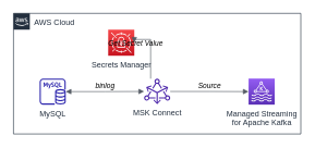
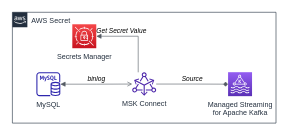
- <mxCell id="2" value="AWS Cloud" style="points=[[0,0],[0.25,0],[0.5,0],[0.75,0],[1,0],[1,0.25],[1,0.5],[1,0.75],[1,1],[0.75,1],[0.5,1],[0.25,1],[0,1],[0,0.75],[0,0.5],[0,0.25]];outlineConnect=0;gradientColor=none;html=1;whiteSpace=wrap;fontSize=12;fontStyle=0;container=1;pointerEvents=0;collapsible=0;recursiveResize=0;shape=mxgraph.aws4.group;grIcon=mxgraph.aws4.group_aws_cloud_alt;strokeColor=#232F3E;fillColor=none;verticalAlign=top;align=left;spacingLeft=30;fontColor=#232F3E;dashed=0;" parent="1" vertex="1"><mxGeometry x="20" y="20" width="440" height="185" as="geometry" /></mxCell>
+ <mxCell id="2" value="AWS Secret" style="points=[[0,0],[0.25,0],[0.5,0],[0.75,0],[1,0],[1,0.25],[1,0.5],[1,0.75],[1,1],[0.75,1],[0.5,1],[0.25,1],[0,1],[0,0.75],[0,0.5],[0,0.25]];outlineConnect=0;gradientColor=none;html=1;whiteSpace=wrap;fontSize=12;fontStyle=0;container=1;pointerEvents=0;collapsible=0;recursiveResize=0;shape=mxgraph.aws4.group;grIcon=mxgraph.aws4.group_aws_cloud_alt;strokeColor=#232F3E;fillColor=none;verticalAlign=top;align=left;spacingLeft=30;fontColor=#232F3E;dashed=0;" parent="1" vertex="1"><mxGeometry x="20" y="20" width="440" height="185" as="geometry" /></mxCell>
- <mxCell id="3" value="Secrets Manager" style="sketch=0;points=[[0,0,0],[0.25,0,0],[0.5,0,0],[0.75,0,0],[1,0,0],[0,1,0],[0.25,1,0],[0.5,1,0],[0.75,1,0],[1,1,0],[0,0.25,0],[0,0.5,0],[0,0.75,0],[1,0.25,0],[1,0.5,0],[1,0.75,0]];outlineConnect=0;fontColor=#232F3E;gradientColor=#F54749;gradientDirection=north;fillColor=#C7131F;strokeColor=#ffffff;dashed=0;verticalLabelPosition=bottom;verticalAlign=top;align=center;html=1;fontSize=12;fontStyle=0;aspect=fixed;shape=mxgraph.aws4.resourceIcon;resIcon=mxgraph.aws4.secrets_manager;" parent="2" vertex="1"><mxGeometry x="145" y="25" width="40" height="40" as="geometry" /></mxCell>
+ <mxCell id="3" value="Secrets Manager" style="sketch=0;points=[[0,0,0],[0.25,0,0],[0.5,0,0],[0.75,0,0],[1,0,0],[0,1,0],[0.25,1,0],[0.5,1,0],[0.75,1,0],[1,1,0],[0,0.25,0],[0,0.5,0],[0,0.75,0],[1,0.25,0],[1,0.5,0],[1,0.75,0]];outlineConnect=0;fontColor=#232F3E;gradientColor=#F54749;gradientDirection=north;fillColor=#C7131F;strokeColor=#ffffff;dashed=0;verticalLabelPosition=bottom;verticalAlign=top;align=center;html=1;fontSize=12;fontStyle=0;aspect=fixed;shape=mxgraph.aws4.resourceIcon;resIcon=mxgraph.aws4.secrets_manager;" parent="2" vertex="1"><mxGeometry x="100" y="20" width="40" height="40" as="geometry" /></mxCell>
- <mxCell id="7" value="binlog" style="edgeStyle=orthogonalEdgeStyle;html=1;endArrow=block;elbow=vertical;startArrow=block;endFill=1;strokeColor=#545B64;rounded=0;labelPosition=center;verticalLabelPosition=top;align=center;verticalAlign=bottom;fontStyle=2;startFill=1;labelBackgroundColor=none;" parent="1" source="4" target="5" edge="1"><mxGeometry width="100" relative="1" as="geometry"><mxPoint x="240" y="140" as="sourcePoint" /><mxPoint x="340" y="140" as="targetPoint" /></mxGeometry></mxCell>
+ <mxCell id="7" value="binlog" style="edgeStyle=orthogonalEdgeStyle;html=1;endArrow=open;elbow=vertical;startArrow=block;endFill=1;strokeColor=#545B64;rounded=0;labelPosition=center;verticalLabelPosition=top;align=center;verticalAlign=bottom;fontStyle=2;startFill=1;labelBackgroundColor=none;" parent="1" source="4" target="5" edge="1"><mxGeometry width="100" relative="1" as="geometry"><mxPoint x="240" y="140" as="sourcePoint" /><mxPoint x="340" y="140" as="targetPoint" /></mxGeometry></mxCell>
- <mxCell id="8" value="Source" style="edgeStyle=orthogonalEdgeStyle;html=1;endArrow=block;elbow=vertical;startArrow=none;endFill=1;strokeColor=#545B64;rounded=0;entryX=0;entryY=0.5;entryDx=0;entryDy=0;entryPerimeter=0;labelPosition=center;verticalLabelPosition=top;align=center;verticalAlign=bottom;fontStyle=2;labelBackgroundColor=none;" parent="1" source="5" target="6" edge="1"><mxGeometry width="100" relative="1" as="geometry"><mxPoint x="110" y="150" as="sourcePoint" /><mxPoint x="230" y="150" as="targetPoint" /></mxGeometry></mxCell>
+ <mxCell id="8" value="Source" style="edgeStyle=orthogonalEdgeStyle;html=1;endArrow=diamond;elbow=vertical;startArrow=none;endFill=1;strokeColor=#545B64;rounded=0;entryX=0;entryY=0.5;entryDx=0;entryDy=0;entryPerimeter=0;labelPosition=center;verticalLabelPosition=top;align=center;verticalAlign=bottom;fontStyle=2;labelBackgroundColor=none;" parent="1" source="5" target="6" edge="1"><mxGeometry width="100" relative="1" as="geometry"><mxPoint x="110" y="150" as="sourcePoint" /><mxPoint x="230" y="150" as="targetPoint" /></mxGeometry></mxCell>
